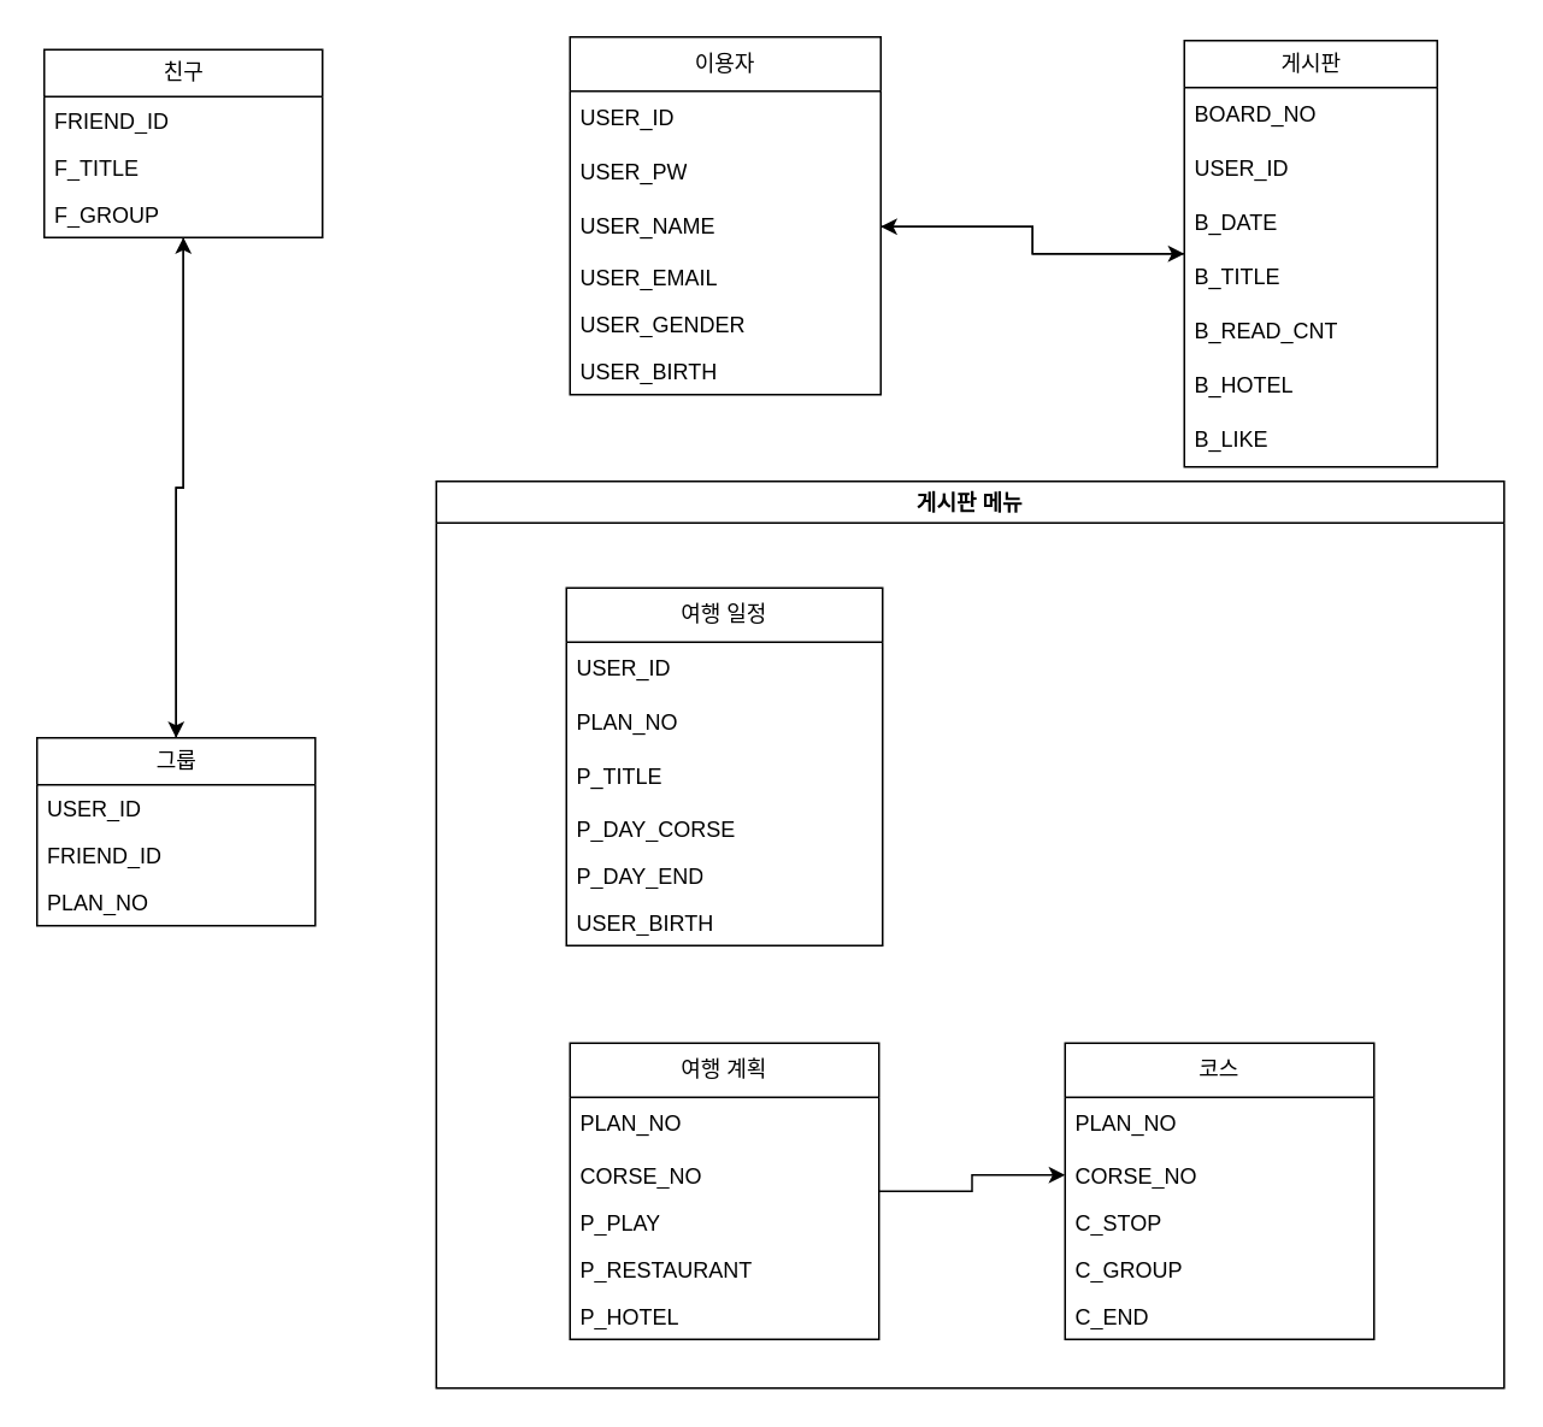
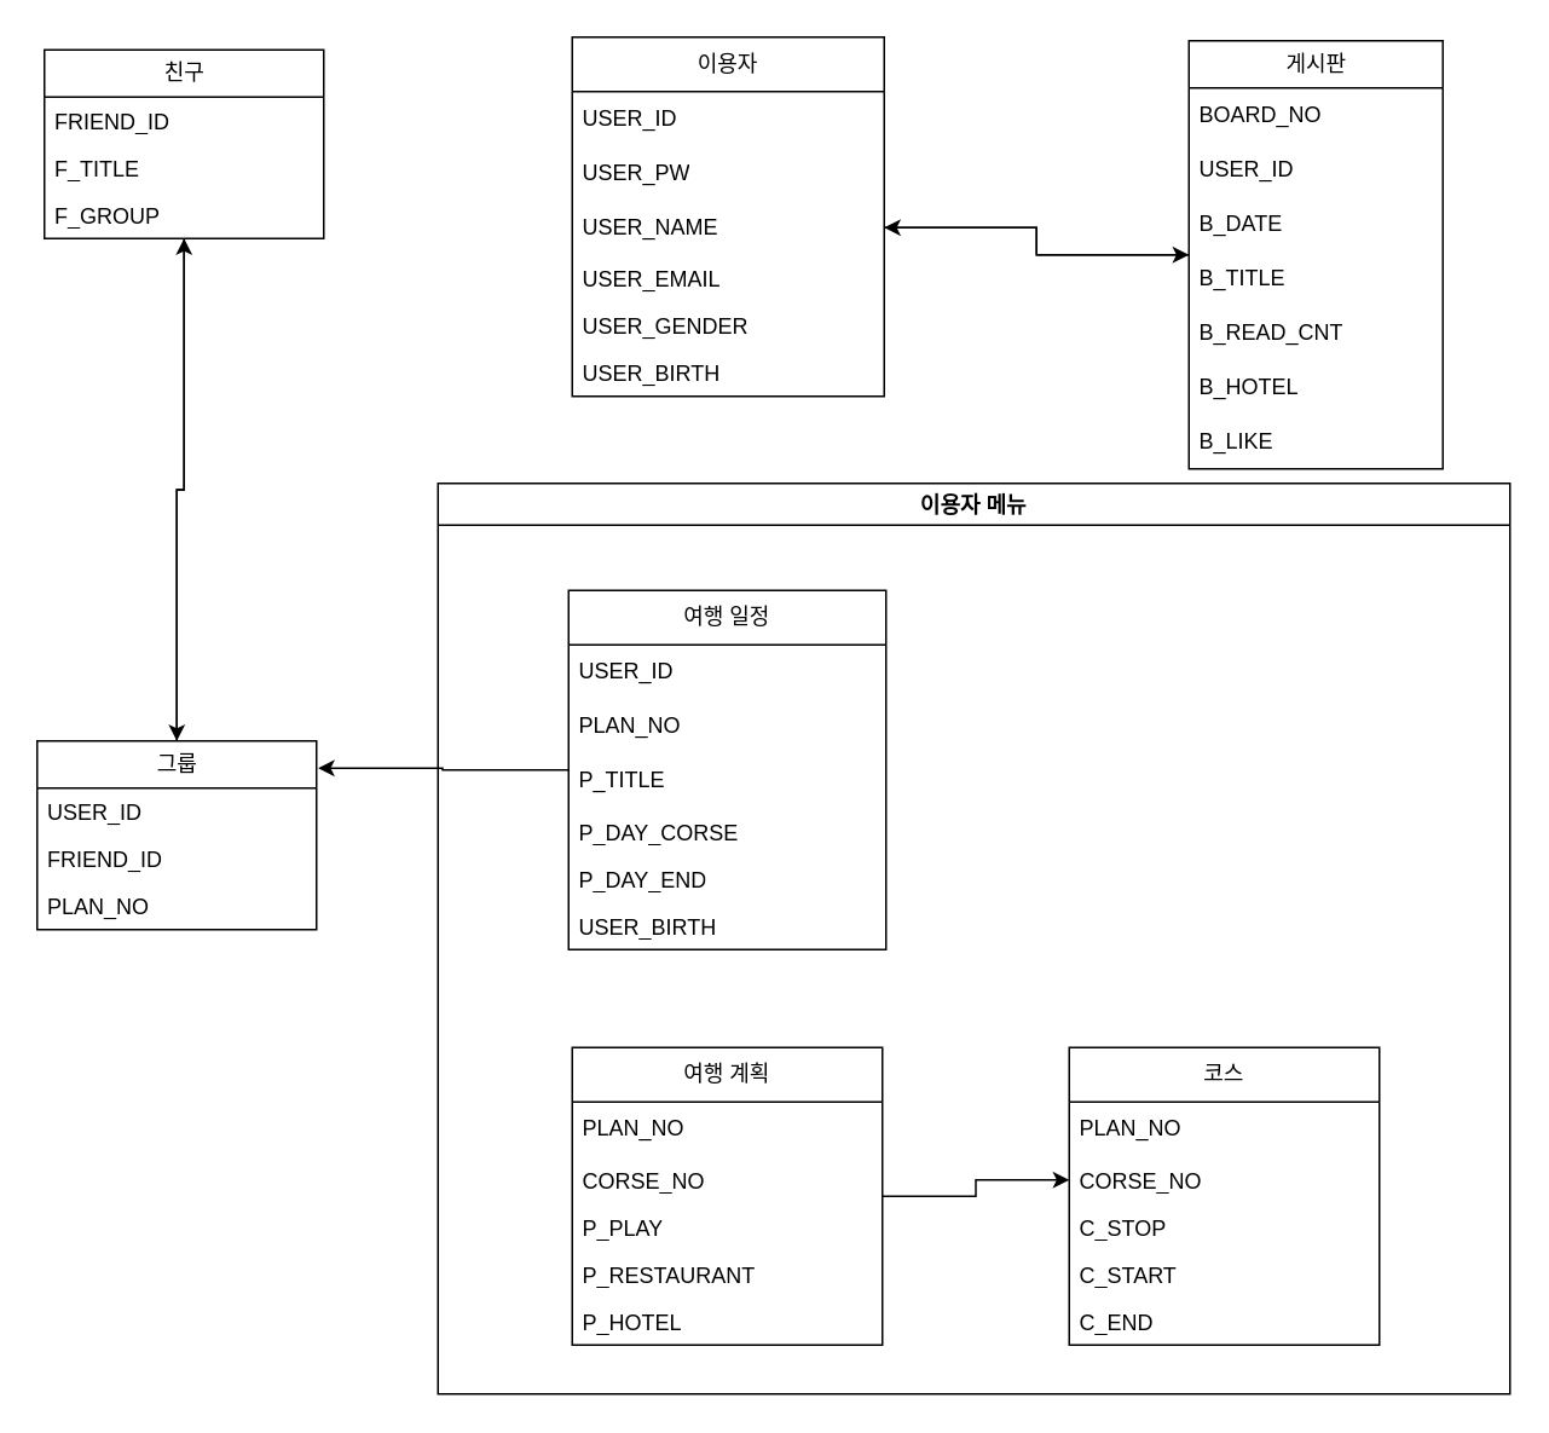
- <mxCell id="19" value="게시판 메뉴" style="swimlane;" vertex="1" parent="1"><mxGeometry x="241" y="266" width="591" height="502" as="geometry" /></mxCell>
+ <mxCell id="19" value="이용자 메뉴" style="swimlane;" vertex="1" parent="1"><mxGeometry x="241" y="266" width="591" height="502" as="geometry" /></mxCell>
+ <mxCell id="50" style="edgeStyle=orthogonalEdgeStyle;rounded=0;orthogonalLoop=1;jettySize=auto;html=1;entryX=1.006;entryY=0.144;entryDx=0;entryDy=0;entryPerimeter=0;" edge="1" parent="1" source="20" target="46"><mxGeometry relative="1" as="geometry" /></mxCell>
- <mxCell id="38" value="C_GROUP&lt;br&gt;" style="text;strokeColor=none;fillColor=none;align=left;verticalAlign=top;spacingLeft=4;spacingRight=4;overflow=hidden;rotatable=0;points=[[0,0.5],[1,0.5]];portConstraint=eastwest;whiteSpace=wrap;html=1;" vertex="1" parent="34"><mxGeometry y="112" width="171" height="26" as="geometry" /></mxCell>
+ <mxCell id="38" value="C_START&lt;br&gt;" style="text;strokeColor=none;fillColor=none;align=left;verticalAlign=top;spacingLeft=4;spacingRight=4;overflow=hidden;rotatable=0;points=[[0,0.5],[1,0.5]];portConstraint=eastwest;whiteSpace=wrap;html=1;" vertex="1" parent="34"><mxGeometry y="112" width="171" height="26" as="geometry" /></mxCell>
